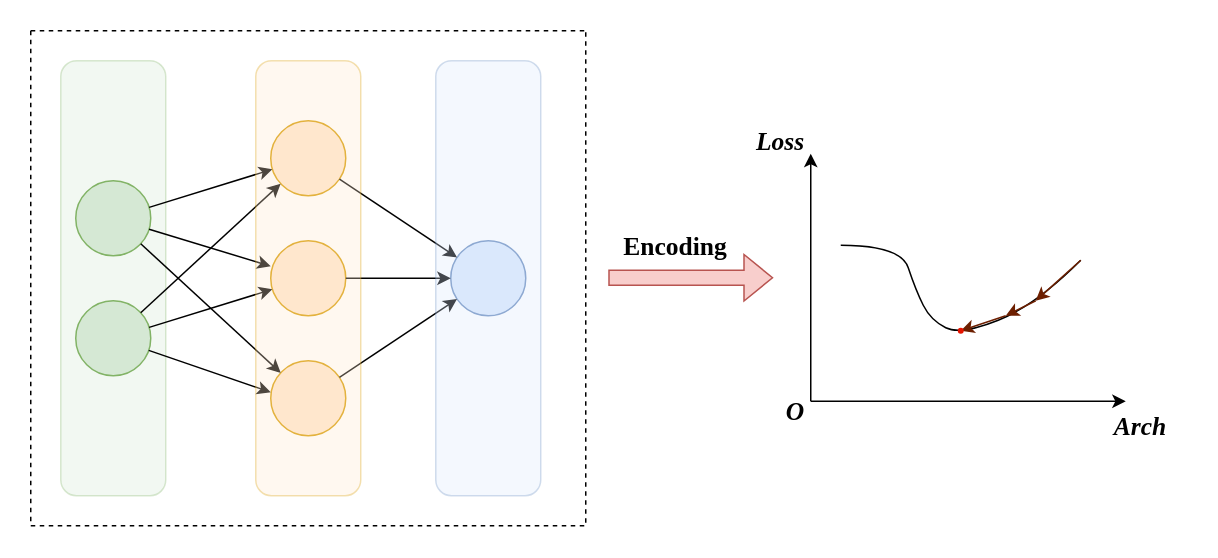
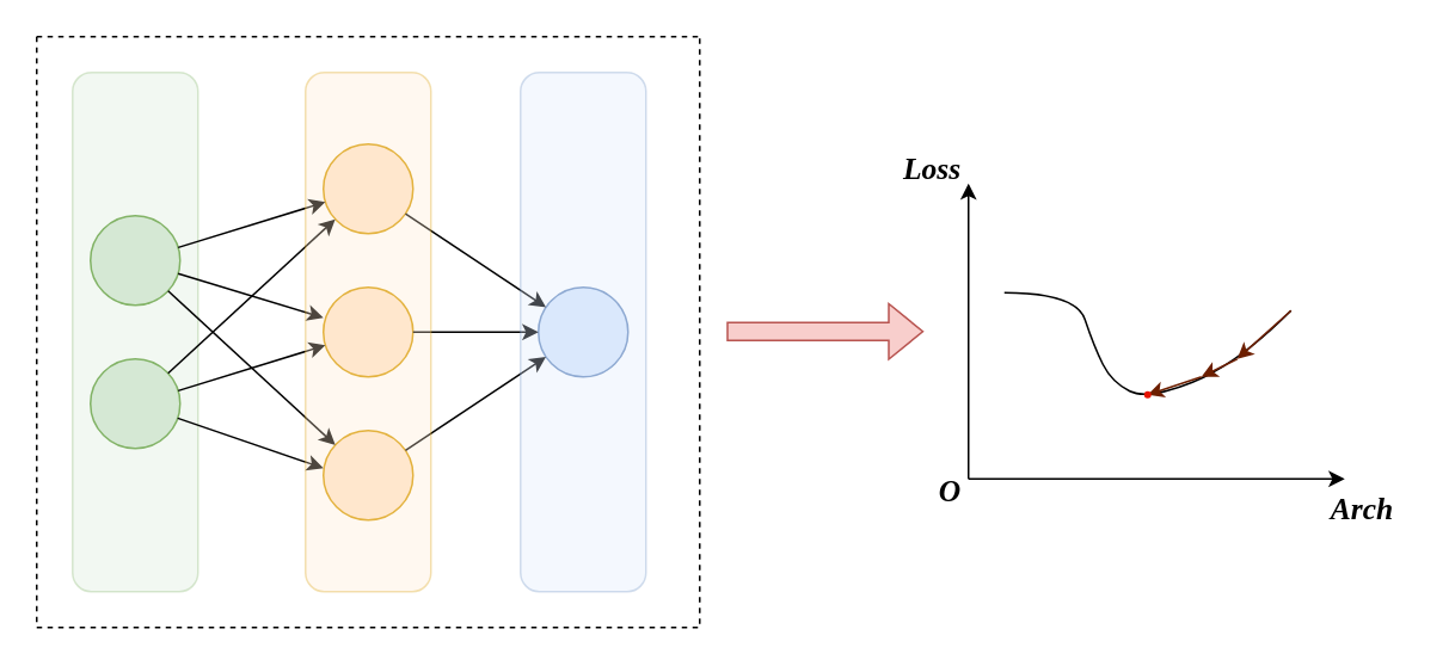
- <mxCell id="32" value="&lt;font size=&quot;1&quot; face=&quot;Times New Roman&quot;&gt;&lt;b&gt;&lt;span style=&quot;font-size: 17px;&quot;&gt;Encoding&lt;/span&gt;&lt;/b&gt;&lt;/font&gt;" style="text;html=1;strokeColor=none;fillColor=none;align=center;verticalAlign=middle;whiteSpace=wrap;rounded=0;" vertex="1" parent="1"><mxGeometry x="420" y="150" width="60" height="30" as="geometry" /></mxCell>
